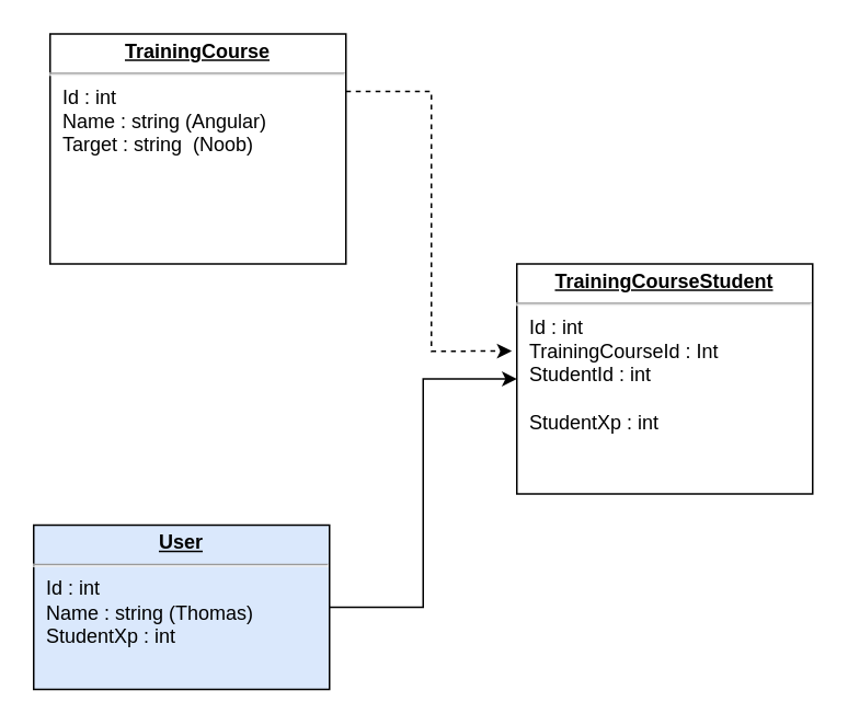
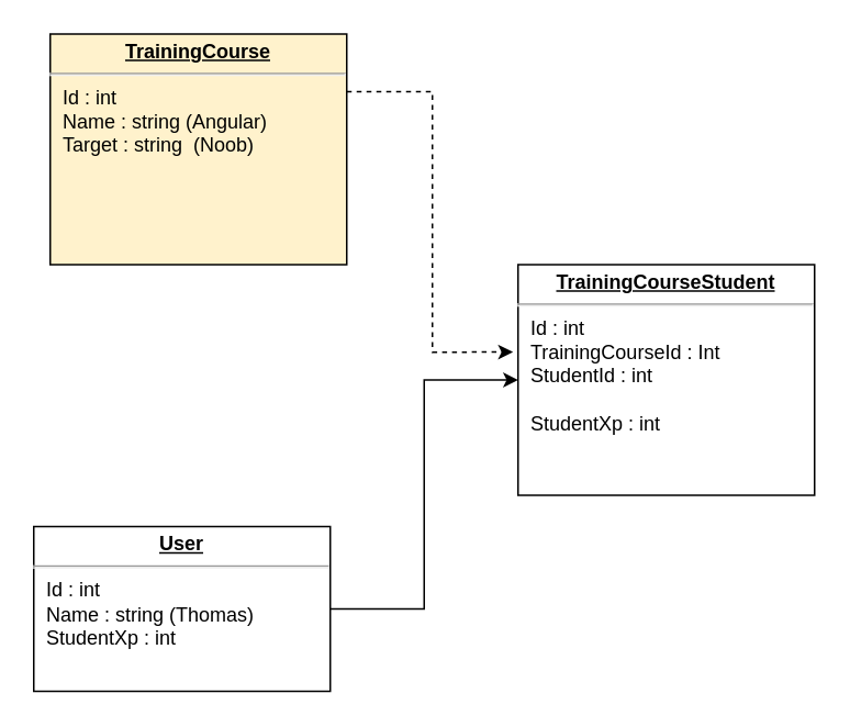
- <mxCell id="3" value="&lt;p style=&quot;margin: 0px ; margin-top: 4px ; text-align: center ; text-decoration: underline&quot;&gt;&lt;b&gt;TrainingCourse&lt;/b&gt;&lt;/p&gt;&lt;hr&gt;&lt;p style=&quot;margin: 0px ; margin-left: 8px&quot;&gt;Id : int&lt;/p&gt;&lt;p style=&quot;margin: 0px ; margin-left: 8px&quot;&gt;Name : string (Angular)&lt;br&gt;Target : string&amp;nbsp; (Noob)&lt;br&gt;&lt;/p&gt;" style="verticalAlign=top;align=left;overflow=fill;fontSize=12;fontFamily=Helvetica;html=1;" parent="1" vertex="1"><mxGeometry x="30" y="20" width="180" height="140" as="geometry" /></mxCell>
+ <mxCell id="3" value="&lt;p style=&quot;margin: 0px ; margin-top: 4px ; text-align: center ; text-decoration: underline&quot;&gt;&lt;b&gt;TrainingCourse&lt;/b&gt;&lt;/p&gt;&lt;hr&gt;&lt;p style=&quot;margin: 0px ; margin-left: 8px&quot;&gt;Id : int&lt;/p&gt;&lt;p style=&quot;margin: 0px ; margin-left: 8px&quot;&gt;Name : string (Angular)&lt;br&gt;Target : string&amp;nbsp; (Noob)&lt;br&gt;&lt;/p&gt;" style="verticalAlign=top;align=left;overflow=fill;fontSize=12;fontFamily=Helvetica;html=1;fillColor=#fff2cc;" parent="1" vertex="1"><mxGeometry x="30" y="20" width="180" height="140" as="geometry" /></mxCell>
- <mxCell id="5" value="&lt;p style=&quot;margin: 0px ; margin-top: 4px ; text-align: center ; text-decoration: underline&quot;&gt;&lt;b&gt;User&lt;/b&gt;&lt;/p&gt;&lt;hr&gt;&lt;p style=&quot;margin: 0px ; margin-left: 8px&quot;&gt;Id : int&lt;/p&gt;&lt;p style=&quot;margin: 0px ; margin-left: 8px&quot;&gt;Name : string (Thomas)&lt;br&gt;StudentXp : int&lt;br&gt;&lt;/p&gt;" style="verticalAlign=top;align=left;overflow=fill;fontSize=12;fontFamily=Helvetica;html=1;fillColor=#dae8fc;" parent="1" vertex="1"><mxGeometry x="20" y="319" width="180" height="100" as="geometry" /></mxCell>
+ <mxCell id="5" value="&lt;p style=&quot;margin: 0px ; margin-top: 4px ; text-align: center ; text-decoration: underline&quot;&gt;&lt;b&gt;User&lt;/b&gt;&lt;/p&gt;&lt;hr&gt;&lt;p style=&quot;margin: 0px ; margin-left: 8px&quot;&gt;Id : int&lt;/p&gt;&lt;p style=&quot;margin: 0px ; margin-left: 8px&quot;&gt;Name : string (Thomas)&lt;br&gt;StudentXp : int&lt;br&gt;&lt;/p&gt;" style="verticalAlign=top;align=left;overflow=fill;fontSize=12;fontFamily=Helvetica;html=1;" parent="1" vertex="1"><mxGeometry x="20" y="319" width="180" height="100" as="geometry" /></mxCell>
